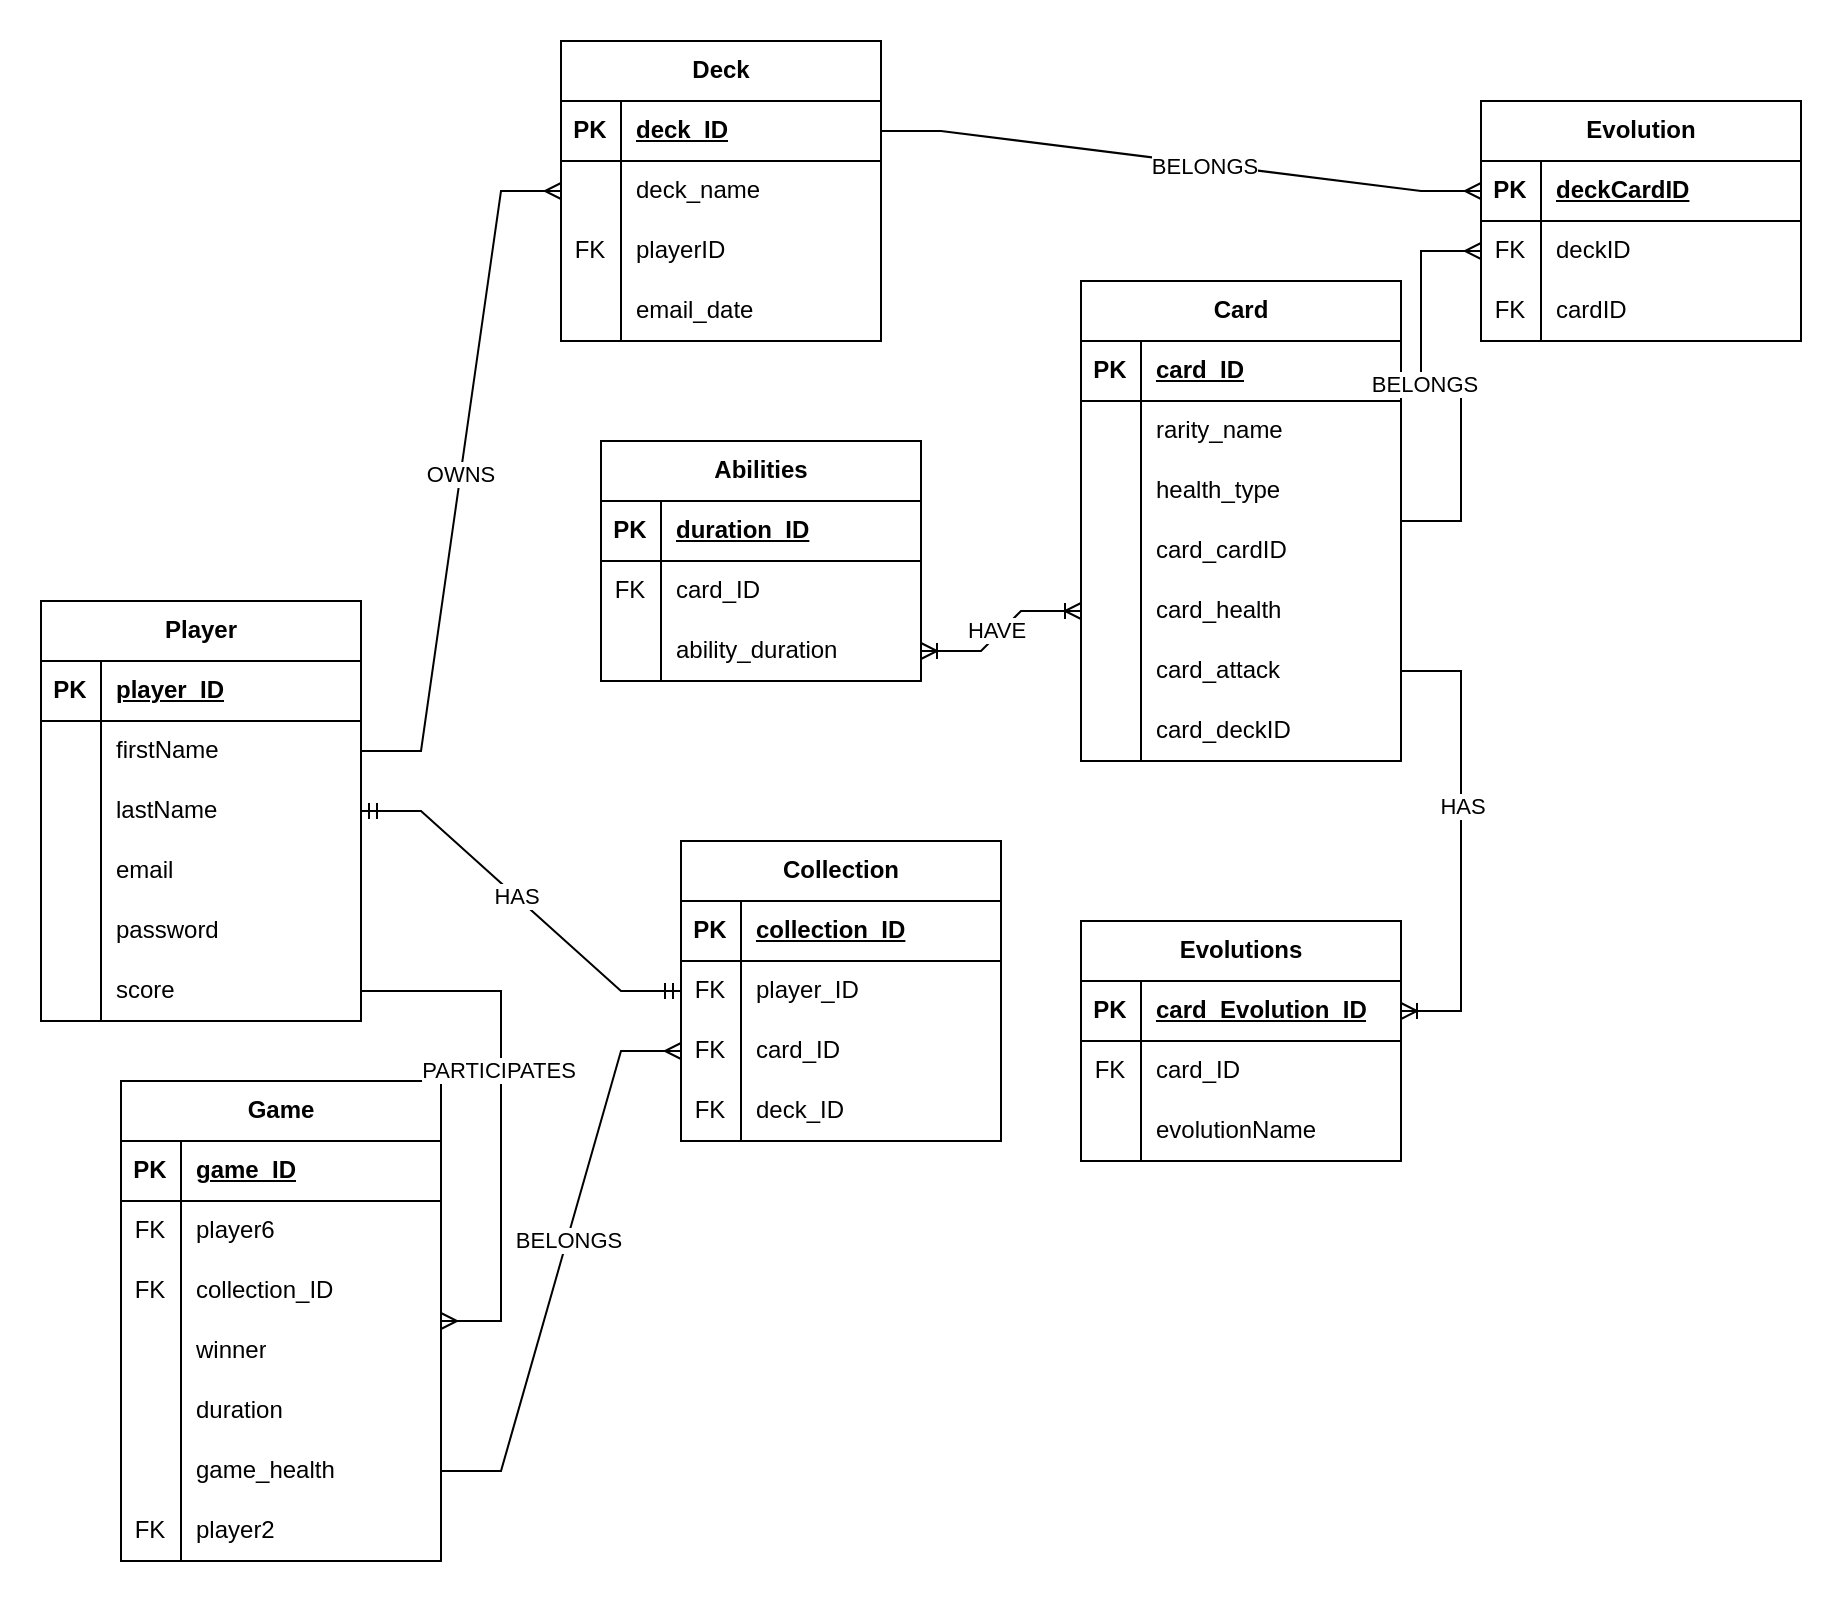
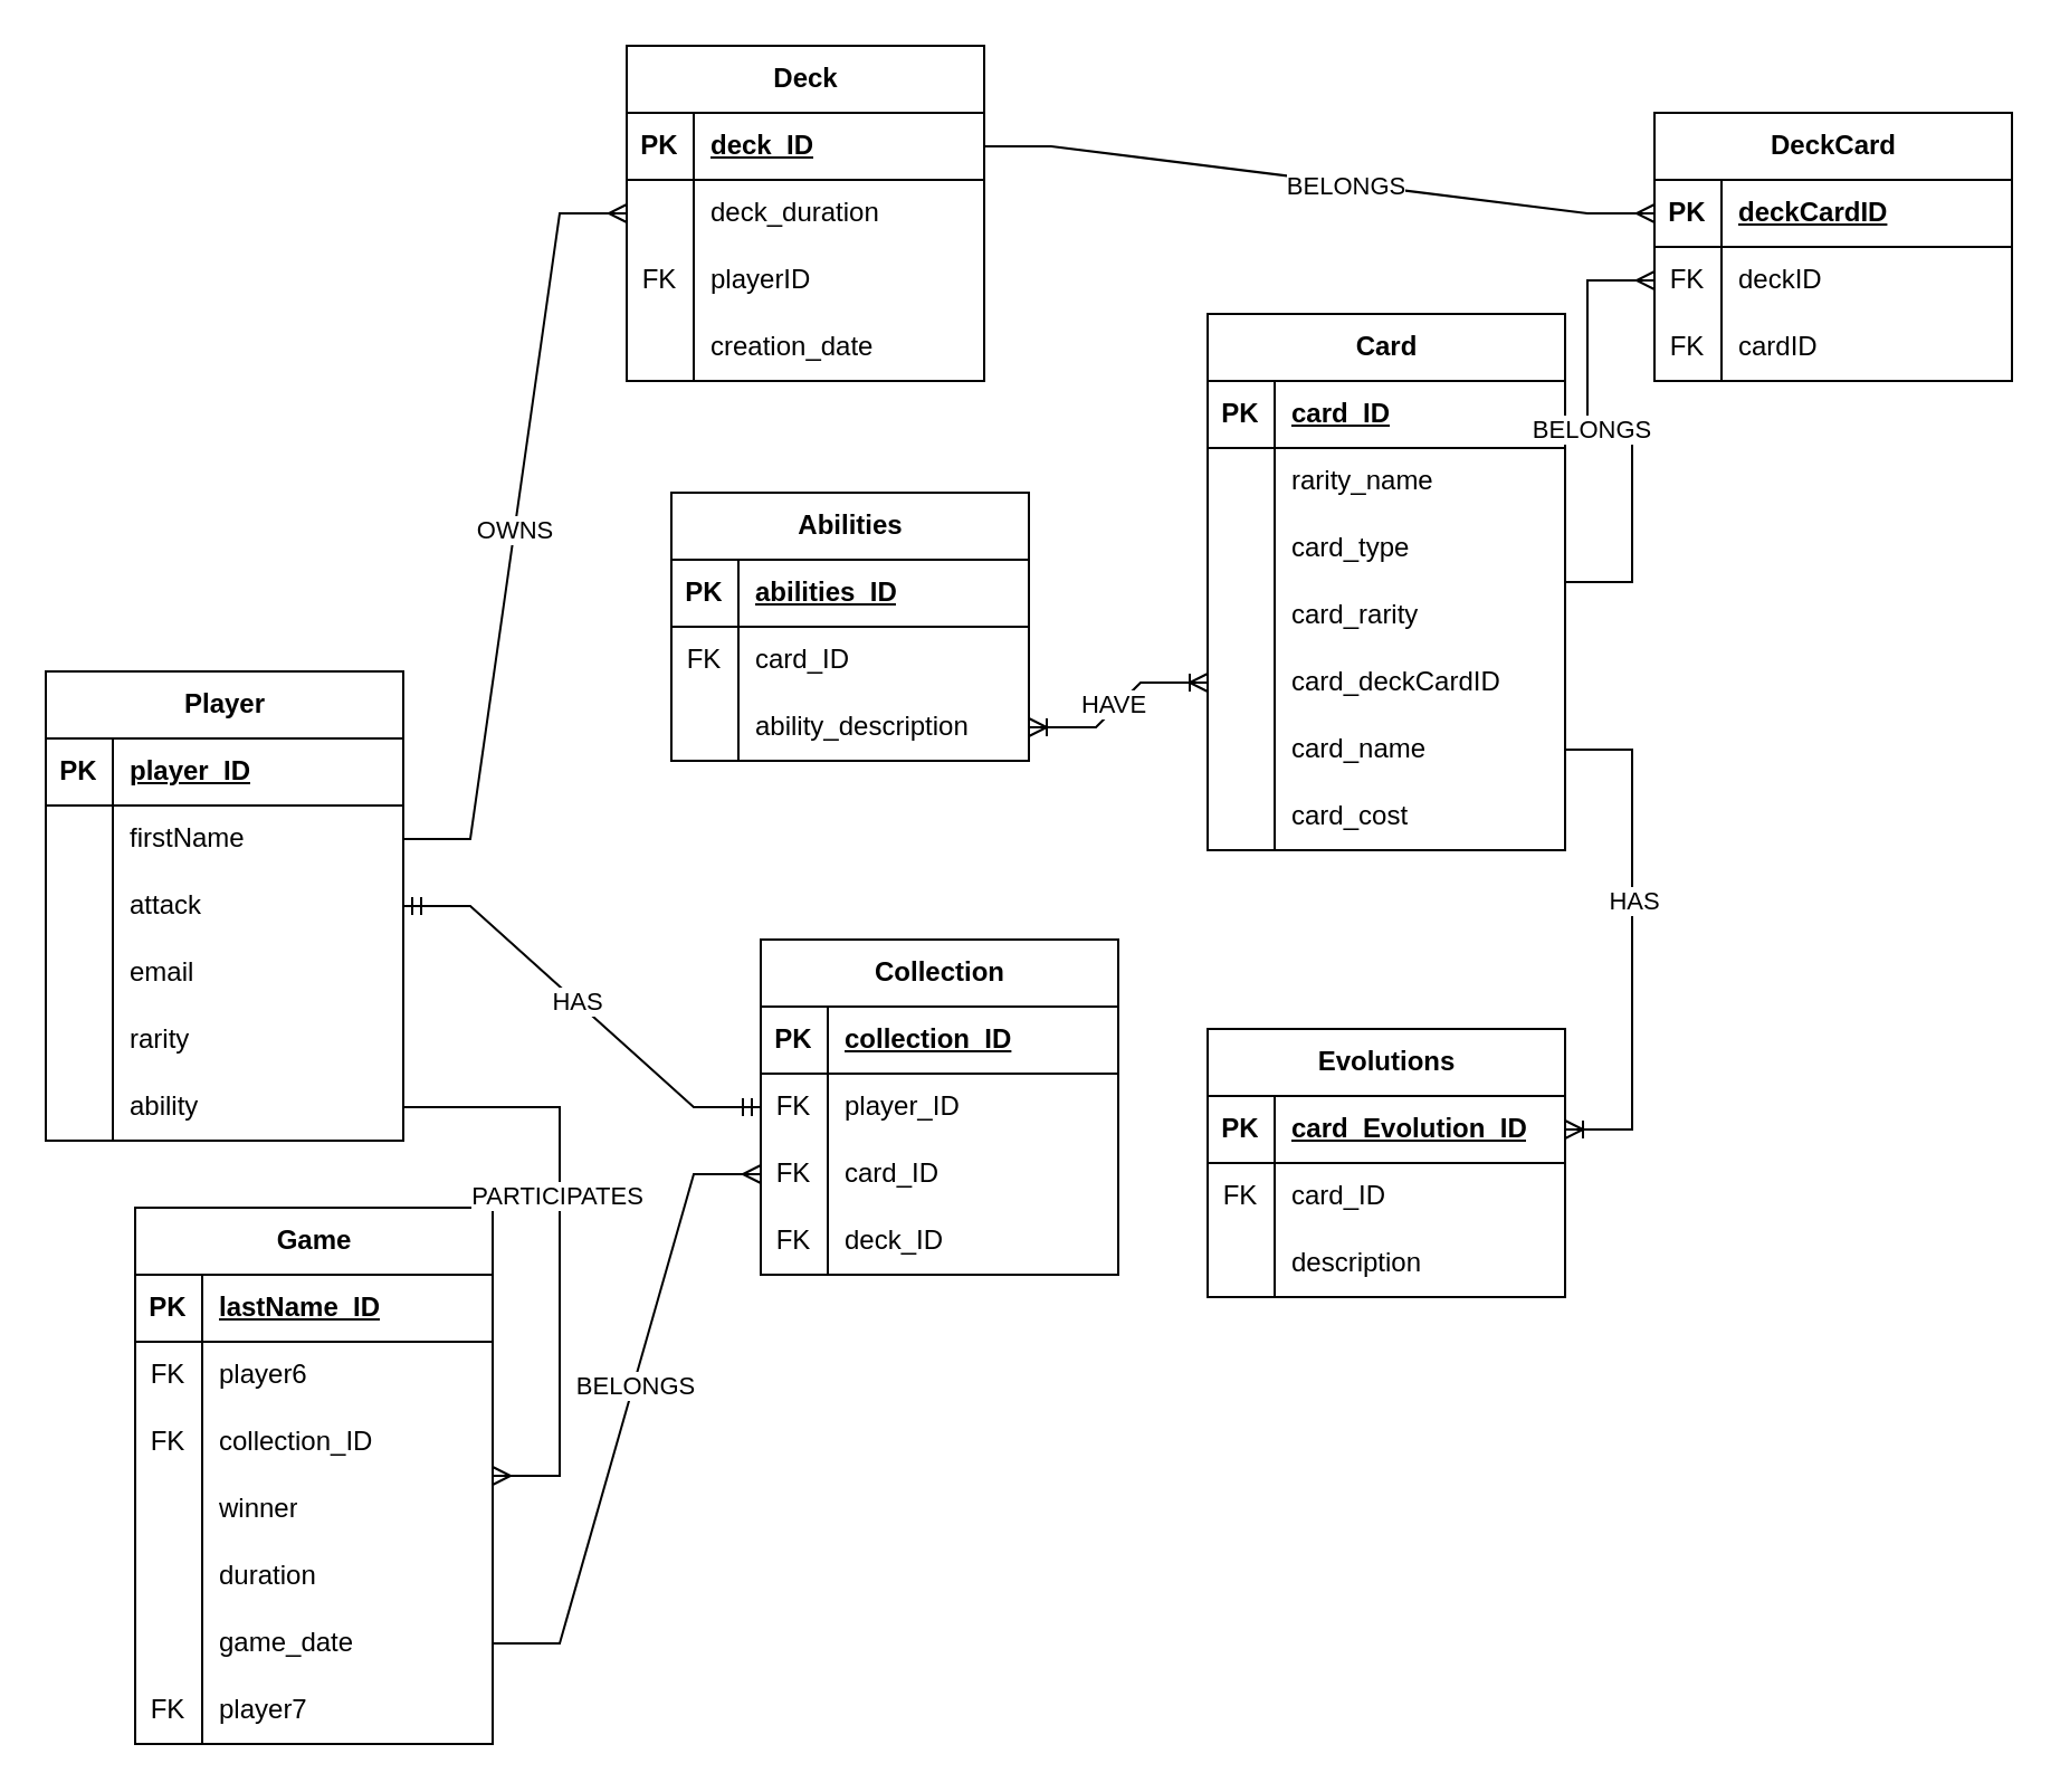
- <mxCell id="121" value="Evolution" style="shape=table;startSize=30;container=1;collapsible=1;childLayout=tableLayout;fixedRows=1;rowLines=0;fontStyle=1;align=center;resizeLast=1;html=1;" vertex="1" parent="1"><mxGeometry x="740" y="50" width="160" height="120" as="geometry" /></mxCell>
+ <mxCell id="121" value="DeckCard" style="shape=table;startSize=30;container=1;collapsible=1;childLayout=tableLayout;fixedRows=1;rowLines=0;fontStyle=1;align=center;resizeLast=1;html=1;" vertex="1" parent="1"><mxGeometry x="740" y="50" width="160" height="120" as="geometry" /></mxCell>
- <mxCell id="27" value="deck_name" style="shape=partialRectangle;connectable=0;fillColor=none;top=0;left=0;bottom=0;right=0;align=left;spacingLeft=6;overflow=hidden;whiteSpace=wrap;html=1;" parent="25" vertex="1"><mxGeometry x="30" width="130" height="30" as="geometry"><mxRectangle width="130" height="30" as="alternateBounds" /></mxGeometry></mxCell>
+ <mxCell id="27" value="deck_duration" style="shape=partialRectangle;connectable=0;fillColor=none;top=0;left=0;bottom=0;right=0;align=left;spacingLeft=6;overflow=hidden;whiteSpace=wrap;html=1;" parent="25" vertex="1"><mxGeometry x="30" width="130" height="30" as="geometry"><mxRectangle width="130" height="30" as="alternateBounds" /></mxGeometry></mxCell>
- <mxCell id="33" value="email_date" style="shape=partialRectangle;connectable=0;fillColor=none;top=0;left=0;bottom=0;right=0;align=left;spacingLeft=6;overflow=hidden;whiteSpace=wrap;html=1;" parent="31" vertex="1"><mxGeometry x="30" width="130" height="30" as="geometry"><mxRectangle width="130" height="30" as="alternateBounds" /></mxGeometry></mxCell>
+ <mxCell id="33" value="creation_date" style="shape=partialRectangle;connectable=0;fillColor=none;top=0;left=0;bottom=0;right=0;align=left;spacingLeft=6;overflow=hidden;whiteSpace=wrap;html=1;" parent="31" vertex="1"><mxGeometry x="30" width="130" height="30" as="geometry"><mxRectangle width="130" height="30" as="alternateBounds" /></mxGeometry></mxCell>
- <mxCell id="43" value="health_type" style="shape=partialRectangle;connectable=0;fillColor=none;top=0;left=0;bottom=0;right=0;align=left;spacingLeft=6;overflow=hidden;whiteSpace=wrap;html=1;" parent="41" vertex="1"><mxGeometry x="30" width="130" height="30" as="geometry"><mxRectangle width="130" height="30" as="alternateBounds" /></mxGeometry></mxCell>
+ <mxCell id="43" value="card_type" style="shape=partialRectangle;connectable=0;fillColor=none;top=0;left=0;bottom=0;right=0;align=left;spacingLeft=6;overflow=hidden;whiteSpace=wrap;html=1;" parent="41" vertex="1"><mxGeometry x="30" width="130" height="30" as="geometry"><mxRectangle width="130" height="30" as="alternateBounds" /></mxGeometry></mxCell>
- <mxCell id="88" value="duration_ID" style="shape=partialRectangle;connectable=0;fillColor=none;top=0;left=0;bottom=0;right=0;align=left;spacingLeft=6;fontStyle=5;overflow=hidden;whiteSpace=wrap;html=1;" parent="86" vertex="1"><mxGeometry x="30" width="130" height="30" as="geometry"><mxRectangle width="130" height="30" as="alternateBounds" /></mxGeometry></mxCell>
+ <mxCell id="88" value="abilities_ID" style="shape=partialRectangle;connectable=0;fillColor=none;top=0;left=0;bottom=0;right=0;align=left;spacingLeft=6;fontStyle=5;overflow=hidden;whiteSpace=wrap;html=1;" parent="86" vertex="1"><mxGeometry x="30" width="130" height="30" as="geometry"><mxRectangle width="130" height="30" as="alternateBounds" /></mxGeometry></mxCell>
- <mxCell id="46" value="card_cardID" style="shape=partialRectangle;connectable=0;fillColor=none;top=0;left=0;bottom=0;right=0;align=left;spacingLeft=6;overflow=hidden;whiteSpace=wrap;html=1;" parent="44" vertex="1"><mxGeometry x="30" width="130" height="30" as="geometry"><mxRectangle width="130" height="30" as="alternateBounds" /></mxGeometry></mxCell>
+ <mxCell id="46" value="card_rarity" style="shape=partialRectangle;connectable=0;fillColor=none;top=0;left=0;bottom=0;right=0;align=left;spacingLeft=6;overflow=hidden;whiteSpace=wrap;html=1;" parent="44" vertex="1"><mxGeometry x="30" width="130" height="30" as="geometry"><mxRectangle width="130" height="30" as="alternateBounds" /></mxGeometry></mxCell>
- <mxCell id="49" value="card_health" style="shape=partialRectangle;connectable=0;fillColor=none;top=0;left=0;bottom=0;right=0;align=left;spacingLeft=6;overflow=hidden;whiteSpace=wrap;html=1;" parent="47" vertex="1"><mxGeometry x="30" width="130" height="30" as="geometry"><mxRectangle width="130" height="30" as="alternateBounds" /></mxGeometry></mxCell>
+ <mxCell id="49" value="card_deckCardID" style="shape=partialRectangle;connectable=0;fillColor=none;top=0;left=0;bottom=0;right=0;align=left;spacingLeft=6;overflow=hidden;whiteSpace=wrap;html=1;" parent="47" vertex="1"><mxGeometry x="30" width="130" height="30" as="geometry"><mxRectangle width="130" height="30" as="alternateBounds" /></mxGeometry></mxCell>
- <mxCell id="94" value="ability_duration" style="shape=partialRectangle;connectable=0;fillColor=none;top=0;left=0;bottom=0;right=0;align=left;spacingLeft=6;overflow=hidden;whiteSpace=wrap;html=1;" parent="92" vertex="1"><mxGeometry x="30" width="130" height="30" as="geometry"><mxRectangle width="130" height="30" as="alternateBounds" /></mxGeometry></mxCell>
+ <mxCell id="94" value="ability_description" style="shape=partialRectangle;connectable=0;fillColor=none;top=0;left=0;bottom=0;right=0;align=left;spacingLeft=6;overflow=hidden;whiteSpace=wrap;html=1;" parent="92" vertex="1"><mxGeometry x="30" width="130" height="30" as="geometry"><mxRectangle width="130" height="30" as="alternateBounds" /></mxGeometry></mxCell>
- <mxCell id="52" value="card_attack" style="shape=partialRectangle;connectable=0;fillColor=none;top=0;left=0;bottom=0;right=0;align=left;spacingLeft=6;overflow=hidden;whiteSpace=wrap;html=1;" parent="50" vertex="1"><mxGeometry x="30" width="130" height="30" as="geometry"><mxRectangle width="130" height="30" as="alternateBounds" /></mxGeometry></mxCell>
+ <mxCell id="52" value="card_name" style="shape=partialRectangle;connectable=0;fillColor=none;top=0;left=0;bottom=0;right=0;align=left;spacingLeft=6;overflow=hidden;whiteSpace=wrap;html=1;" parent="50" vertex="1"><mxGeometry x="30" width="130" height="30" as="geometry"><mxRectangle width="130" height="30" as="alternateBounds" /></mxGeometry></mxCell>
- <mxCell id="55" value="card_deckID" style="shape=partialRectangle;connectable=0;fillColor=none;top=0;left=0;bottom=0;right=0;align=left;spacingLeft=6;overflow=hidden;whiteSpace=wrap;html=1;" vertex="1" parent="53"><mxGeometry x="30" width="130" height="30" as="geometry"><mxRectangle width="130" height="30" as="alternateBounds" /></mxGeometry></mxCell>
+ <mxCell id="55" value="card_cost" style="shape=partialRectangle;connectable=0;fillColor=none;top=0;left=0;bottom=0;right=0;align=left;spacingLeft=6;overflow=hidden;whiteSpace=wrap;html=1;" vertex="1" parent="53"><mxGeometry x="30" width="130" height="30" as="geometry"><mxRectangle width="130" height="30" as="alternateBounds" /></mxGeometry></mxCell>
- <mxCell id="11" value="lastName" style="shape=partialRectangle;connectable=0;fillColor=none;top=0;left=0;bottom=0;right=0;align=left;spacingLeft=6;overflow=hidden;whiteSpace=wrap;html=1;" parent="9" vertex="1"><mxGeometry x="30" width="130" height="30" as="geometry"><mxRectangle width="130" height="30" as="alternateBounds" /></mxGeometry></mxCell>
+ <mxCell id="11" value="attack" style="shape=partialRectangle;connectable=0;fillColor=none;top=0;left=0;bottom=0;right=0;align=left;spacingLeft=6;overflow=hidden;whiteSpace=wrap;html=1;" parent="9" vertex="1"><mxGeometry x="30" width="130" height="30" as="geometry"><mxRectangle width="130" height="30" as="alternateBounds" /></mxGeometry></mxCell>
- <mxCell id="17" value="password" style="shape=partialRectangle;connectable=0;fillColor=none;top=0;left=0;bottom=0;right=0;align=left;spacingLeft=6;overflow=hidden;whiteSpace=wrap;html=1;" parent="15" vertex="1"><mxGeometry x="30" width="130" height="30" as="geometry"><mxRectangle width="130" height="30" as="alternateBounds" /></mxGeometry></mxCell>
+ <mxCell id="17" value="rarity" style="shape=partialRectangle;connectable=0;fillColor=none;top=0;left=0;bottom=0;right=0;align=left;spacingLeft=6;overflow=hidden;whiteSpace=wrap;html=1;" parent="15" vertex="1"><mxGeometry x="30" width="130" height="30" as="geometry"><mxRectangle width="130" height="30" as="alternateBounds" /></mxGeometry></mxCell>
- <mxCell id="20" value="score" style="shape=partialRectangle;connectable=0;fillColor=none;top=0;left=0;bottom=0;right=0;align=left;spacingLeft=6;overflow=hidden;whiteSpace=wrap;html=1;" parent="18" vertex="1"><mxGeometry x="30" width="130" height="30" as="geometry"><mxRectangle width="130" height="30" as="alternateBounds" /></mxGeometry></mxCell>
+ <mxCell id="20" value="ability" style="shape=partialRectangle;connectable=0;fillColor=none;top=0;left=0;bottom=0;right=0;align=left;spacingLeft=6;overflow=hidden;whiteSpace=wrap;html=1;" parent="18" vertex="1"><mxGeometry x="30" width="130" height="30" as="geometry"><mxRectangle width="130" height="30" as="alternateBounds" /></mxGeometry></mxCell>
- <mxCell id="82" value="evolutionName" style="shape=partialRectangle;connectable=0;fillColor=none;top=0;left=0;bottom=0;right=0;align=left;spacingLeft=6;overflow=hidden;whiteSpace=wrap;html=1;" vertex="1" parent="80"><mxGeometry x="30" width="130" height="30" as="geometry"><mxRectangle width="130" height="30" as="alternateBounds" /></mxGeometry></mxCell>
+ <mxCell id="82" value="description" style="shape=partialRectangle;connectable=0;fillColor=none;top=0;left=0;bottom=0;right=0;align=left;spacingLeft=6;overflow=hidden;whiteSpace=wrap;html=1;" vertex="1" parent="80"><mxGeometry x="30" width="130" height="30" as="geometry"><mxRectangle width="130" height="30" as="alternateBounds" /></mxGeometry></mxCell>
- <mxCell id="100" value="game_ID" style="shape=partialRectangle;connectable=0;fillColor=none;top=0;left=0;bottom=0;right=0;align=left;spacingLeft=6;fontStyle=5;overflow=hidden;whiteSpace=wrap;html=1;" parent="98" vertex="1"><mxGeometry x="30" width="130" height="30" as="geometry"><mxRectangle width="130" height="30" as="alternateBounds" /></mxGeometry></mxCell>
+ <mxCell id="100" value="lastName_ID" style="shape=partialRectangle;connectable=0;fillColor=none;top=0;left=0;bottom=0;right=0;align=left;spacingLeft=6;fontStyle=5;overflow=hidden;whiteSpace=wrap;html=1;" parent="98" vertex="1"><mxGeometry x="30" width="130" height="30" as="geometry"><mxRectangle width="130" height="30" as="alternateBounds" /></mxGeometry></mxCell>
- <mxCell id="115" value="game_health" style="shape=partialRectangle;connectable=0;fillColor=none;top=0;left=0;bottom=0;right=0;align=left;spacingLeft=6;overflow=hidden;whiteSpace=wrap;html=1;" parent="113" vertex="1"><mxGeometry x="30" width="130" height="30" as="geometry"><mxRectangle width="130" height="30" as="alternateBounds" /></mxGeometry></mxCell>
+ <mxCell id="115" value="game_date" style="shape=partialRectangle;connectable=0;fillColor=none;top=0;left=0;bottom=0;right=0;align=left;spacingLeft=6;overflow=hidden;whiteSpace=wrap;html=1;" parent="113" vertex="1"><mxGeometry x="30" width="130" height="30" as="geometry"><mxRectangle width="130" height="30" as="alternateBounds" /></mxGeometry></mxCell>
- <mxCell id="118" value="player2" style="shape=partialRectangle;connectable=0;fillColor=none;top=0;left=0;bottom=0;right=0;align=left;spacingLeft=6;overflow=hidden;whiteSpace=wrap;html=1;" vertex="1" parent="116"><mxGeometry x="30" width="130" height="30" as="geometry"><mxRectangle width="130" height="30" as="alternateBounds" /></mxGeometry></mxCell>
+ <mxCell id="118" value="player7" style="shape=partialRectangle;connectable=0;fillColor=none;top=0;left=0;bottom=0;right=0;align=left;spacingLeft=6;overflow=hidden;whiteSpace=wrap;html=1;" vertex="1" parent="116"><mxGeometry x="30" width="130" height="30" as="geometry"><mxRectangle width="130" height="30" as="alternateBounds" /></mxGeometry></mxCell>
